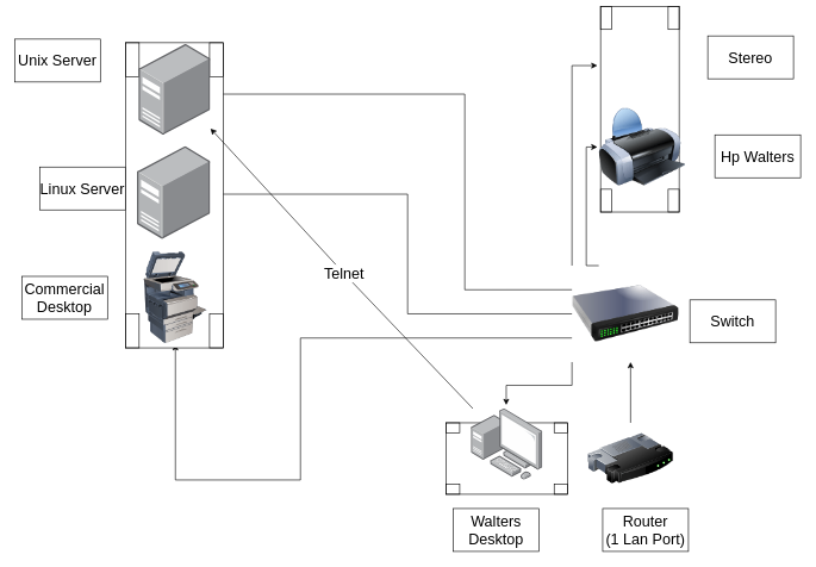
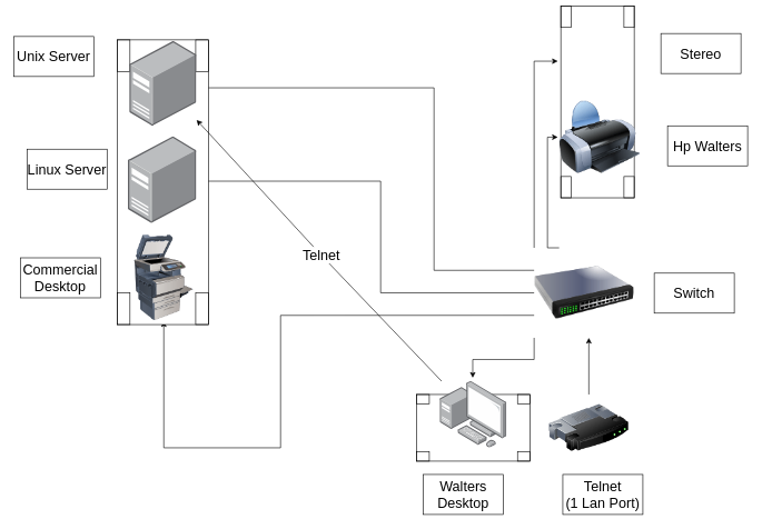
- <mxCell id="23" value="Linux Server" style="rounded=0;whiteSpace=wrap;html=1;fontFamily=Helvetica;fontSize=21;" vertex="1" parent="1"><mxGeometry x="55" y="233" width="120" height="60" as="geometry" /></mxCell>
+ <mxCell id="23" value="Linux Server" style="rounded=0;whiteSpace=wrap;html=1;fontFamily=Helvetica;fontSize=21;" vertex="1" parent="1"><mxGeometry x="40" y="223" width="120" height="60" as="geometry" /></mxCell>
- <mxCell id="26" value="Switch" style="rounded=0;whiteSpace=wrap;html=1;fontFamily=Helvetica;fontSize=21;" vertex="1" parent="1"><mxGeometry x="965" y="419" width="120" height="60" as="geometry" /></mxCell>
+ <mxCell id="26" value="Switch" style="rounded=0;whiteSpace=wrap;html=1;fontFamily=Helvetica;fontSize=21;" vertex="1" parent="1"><mxGeometry x="980" y="409" width="120" height="60" as="geometry" /></mxCell>
- <mxCell id="25" value="Router&lt;br&gt;(1 Lan Port)" style="rounded=0;whiteSpace=wrap;html=1;fontFamily=Helvetica;fontSize=21;" vertex="1" parent="1"><mxGeometry x="843" y="711" width="120" height="60" as="geometry" /></mxCell>
+ <mxCell id="25" value="Telnet&lt;br&gt;(1 Lan Port)" style="rounded=0;whiteSpace=wrap;html=1;fontFamily=Helvetica;fontSize=21;" vertex="1" parent="1"><mxGeometry x="843" y="711" width="120" height="60" as="geometry" /></mxCell>
